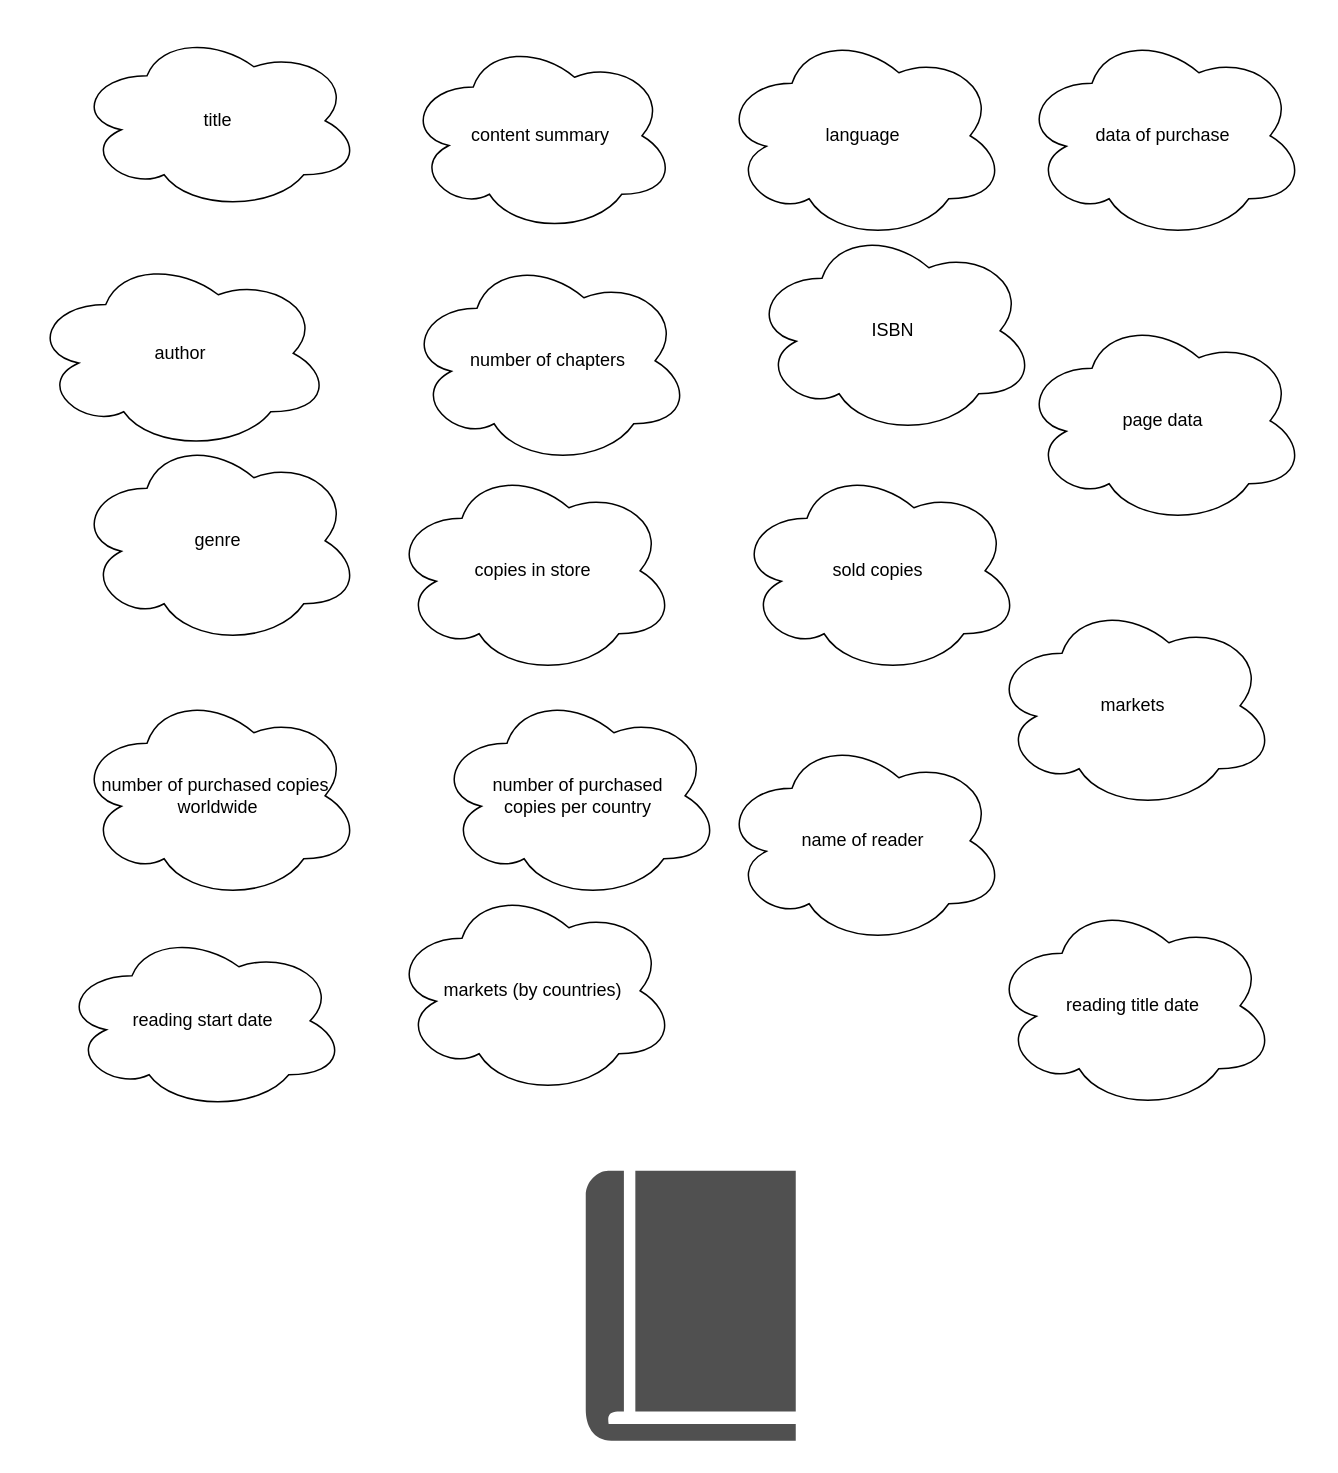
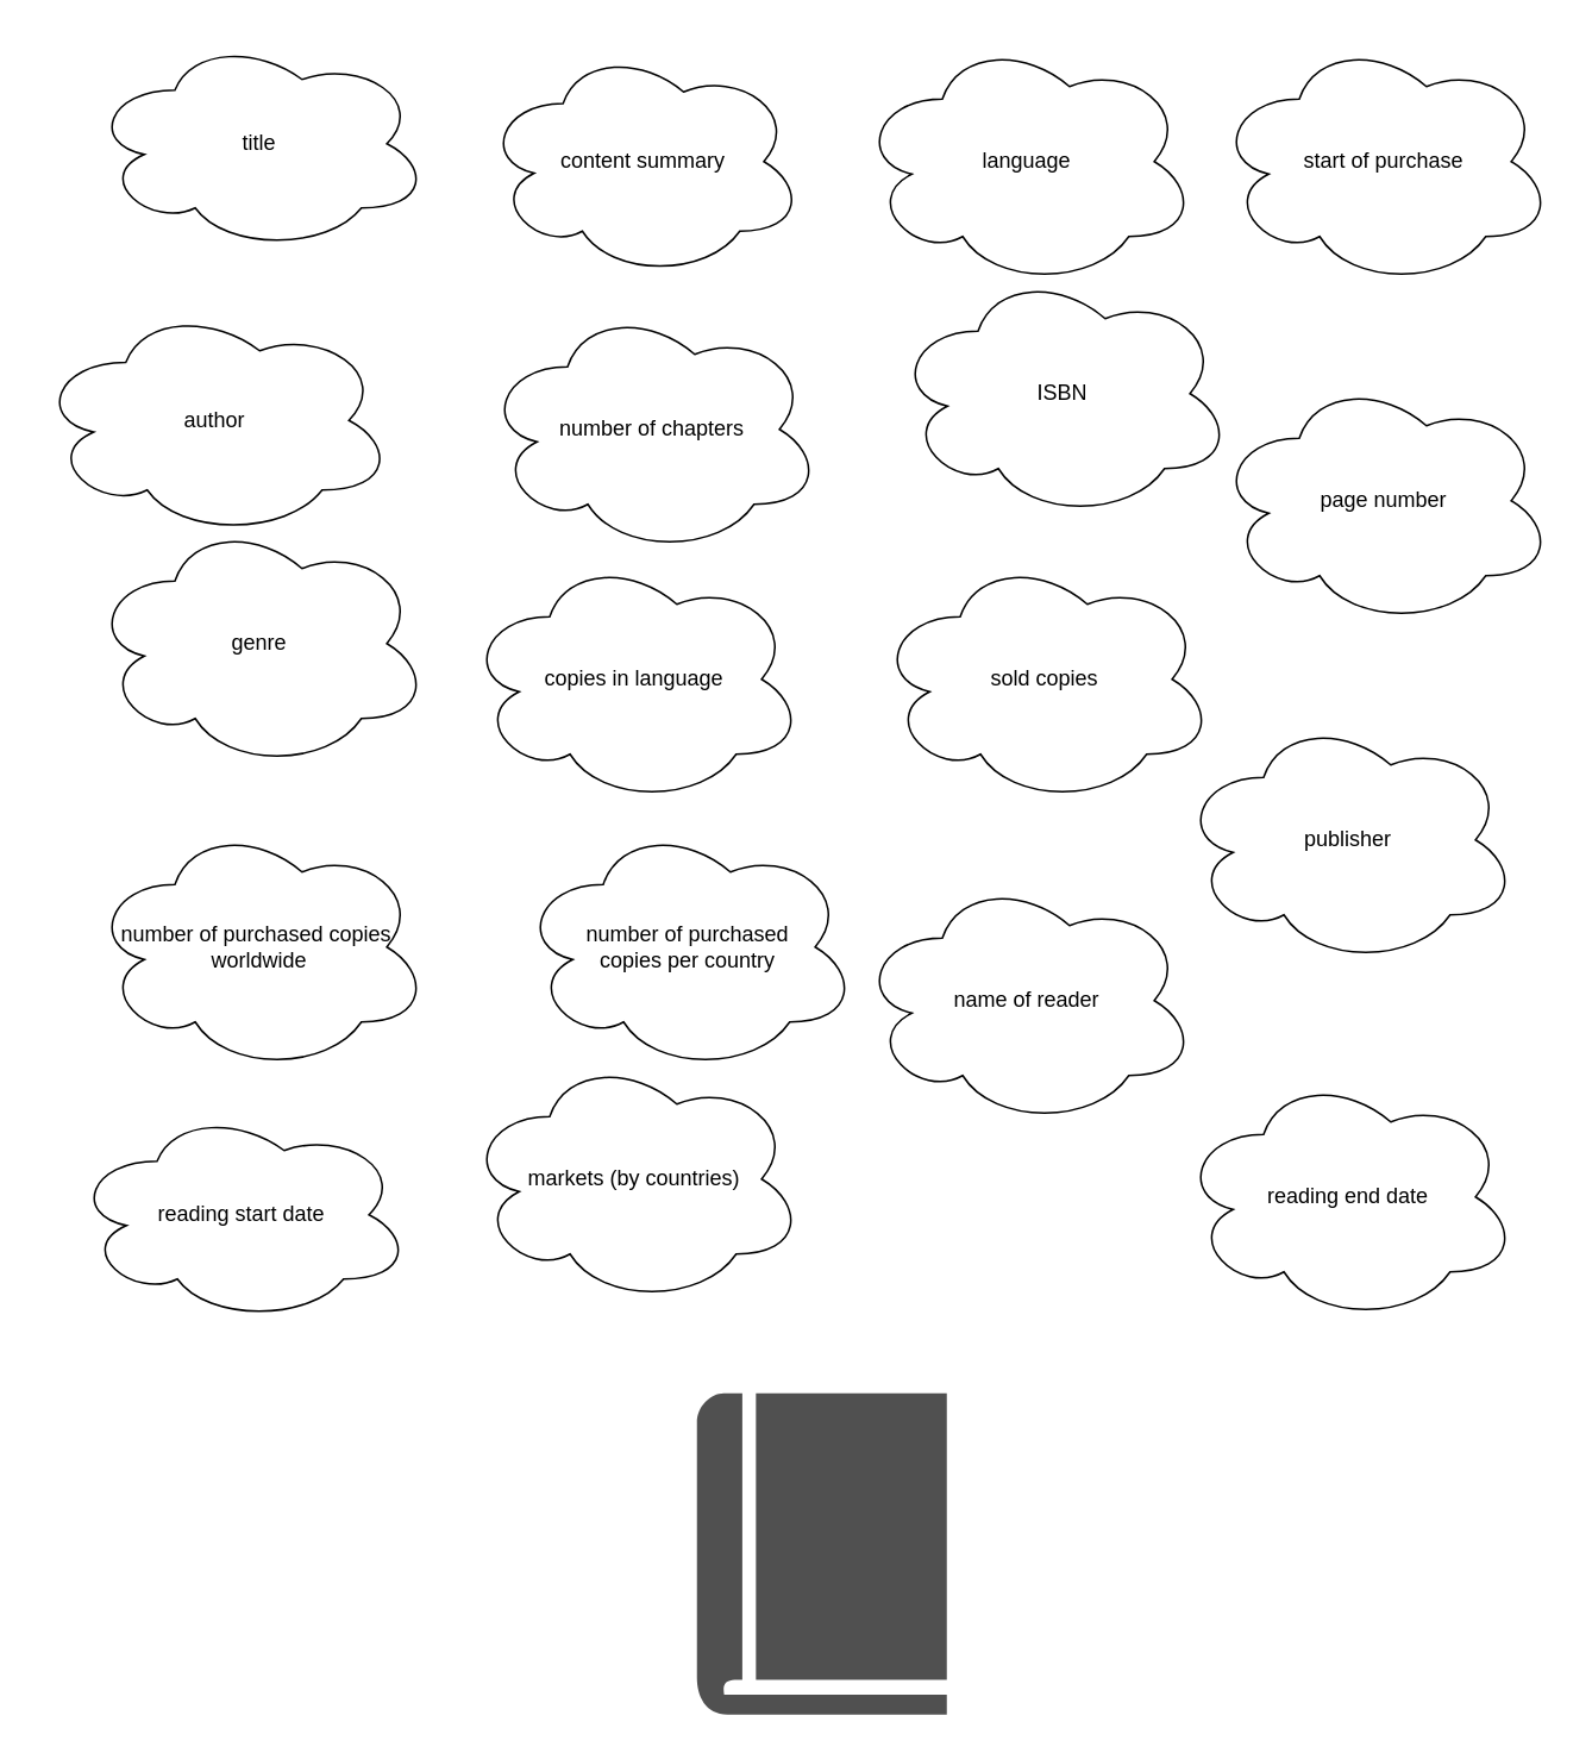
- <mxCell id="7" value="data of purchase" style="ellipse;shape=cloud;whiteSpace=wrap;html=1;" parent="1" vertex="1"><mxGeometry x="680" y="20" width="190" height="140" as="geometry" /></mxCell>
+ <mxCell id="7" value="start of purchase" style="ellipse;shape=cloud;whiteSpace=wrap;html=1;" parent="1" vertex="1"><mxGeometry x="680" y="20" width="190" height="140" as="geometry" /></mxCell>
- <mxCell id="8" value="page data" style="ellipse;shape=cloud;whiteSpace=wrap;html=1;" parent="1" vertex="1"><mxGeometry x="680" y="210" width="190" height="140" as="geometry" /></mxCell>
+ <mxCell id="8" value="page number" style="ellipse;shape=cloud;whiteSpace=wrap;html=1;" parent="1" vertex="1"><mxGeometry x="680" y="210" width="190" height="140" as="geometry" /></mxCell>
- <mxCell id="15" value="copies in store" style="ellipse;shape=cloud;whiteSpace=wrap;html=1;" parent="1" vertex="1"><mxGeometry x="260" y="310" width="190" height="140" as="geometry" /></mxCell>
+ <mxCell id="15" value="copies in language" style="ellipse;shape=cloud;whiteSpace=wrap;html=1;" parent="1" vertex="1"><mxGeometry x="260" y="310" width="190" height="140" as="geometry" /></mxCell>
- <mxCell id="12" value="markets" style="ellipse;shape=cloud;whiteSpace=wrap;html=1;" parent="1" vertex="1"><mxGeometry x="660" y="400" width="190" height="140" as="geometry" /></mxCell>
+ <mxCell id="12" value="publisher" style="ellipse;shape=cloud;whiteSpace=wrap;html=1;" parent="1" vertex="1"><mxGeometry x="660" y="400" width="190" height="140" as="geometry" /></mxCell>
- <mxCell id="11" value="reading title date" style="ellipse;shape=cloud;whiteSpace=wrap;html=1;" parent="1" vertex="1"><mxGeometry x="660" y="600" width="190" height="140" as="geometry" /></mxCell>
+ <mxCell id="11" value="reading end date" style="ellipse;shape=cloud;whiteSpace=wrap;html=1;" parent="1" vertex="1"><mxGeometry x="660" y="600" width="190" height="140" as="geometry" /></mxCell>
